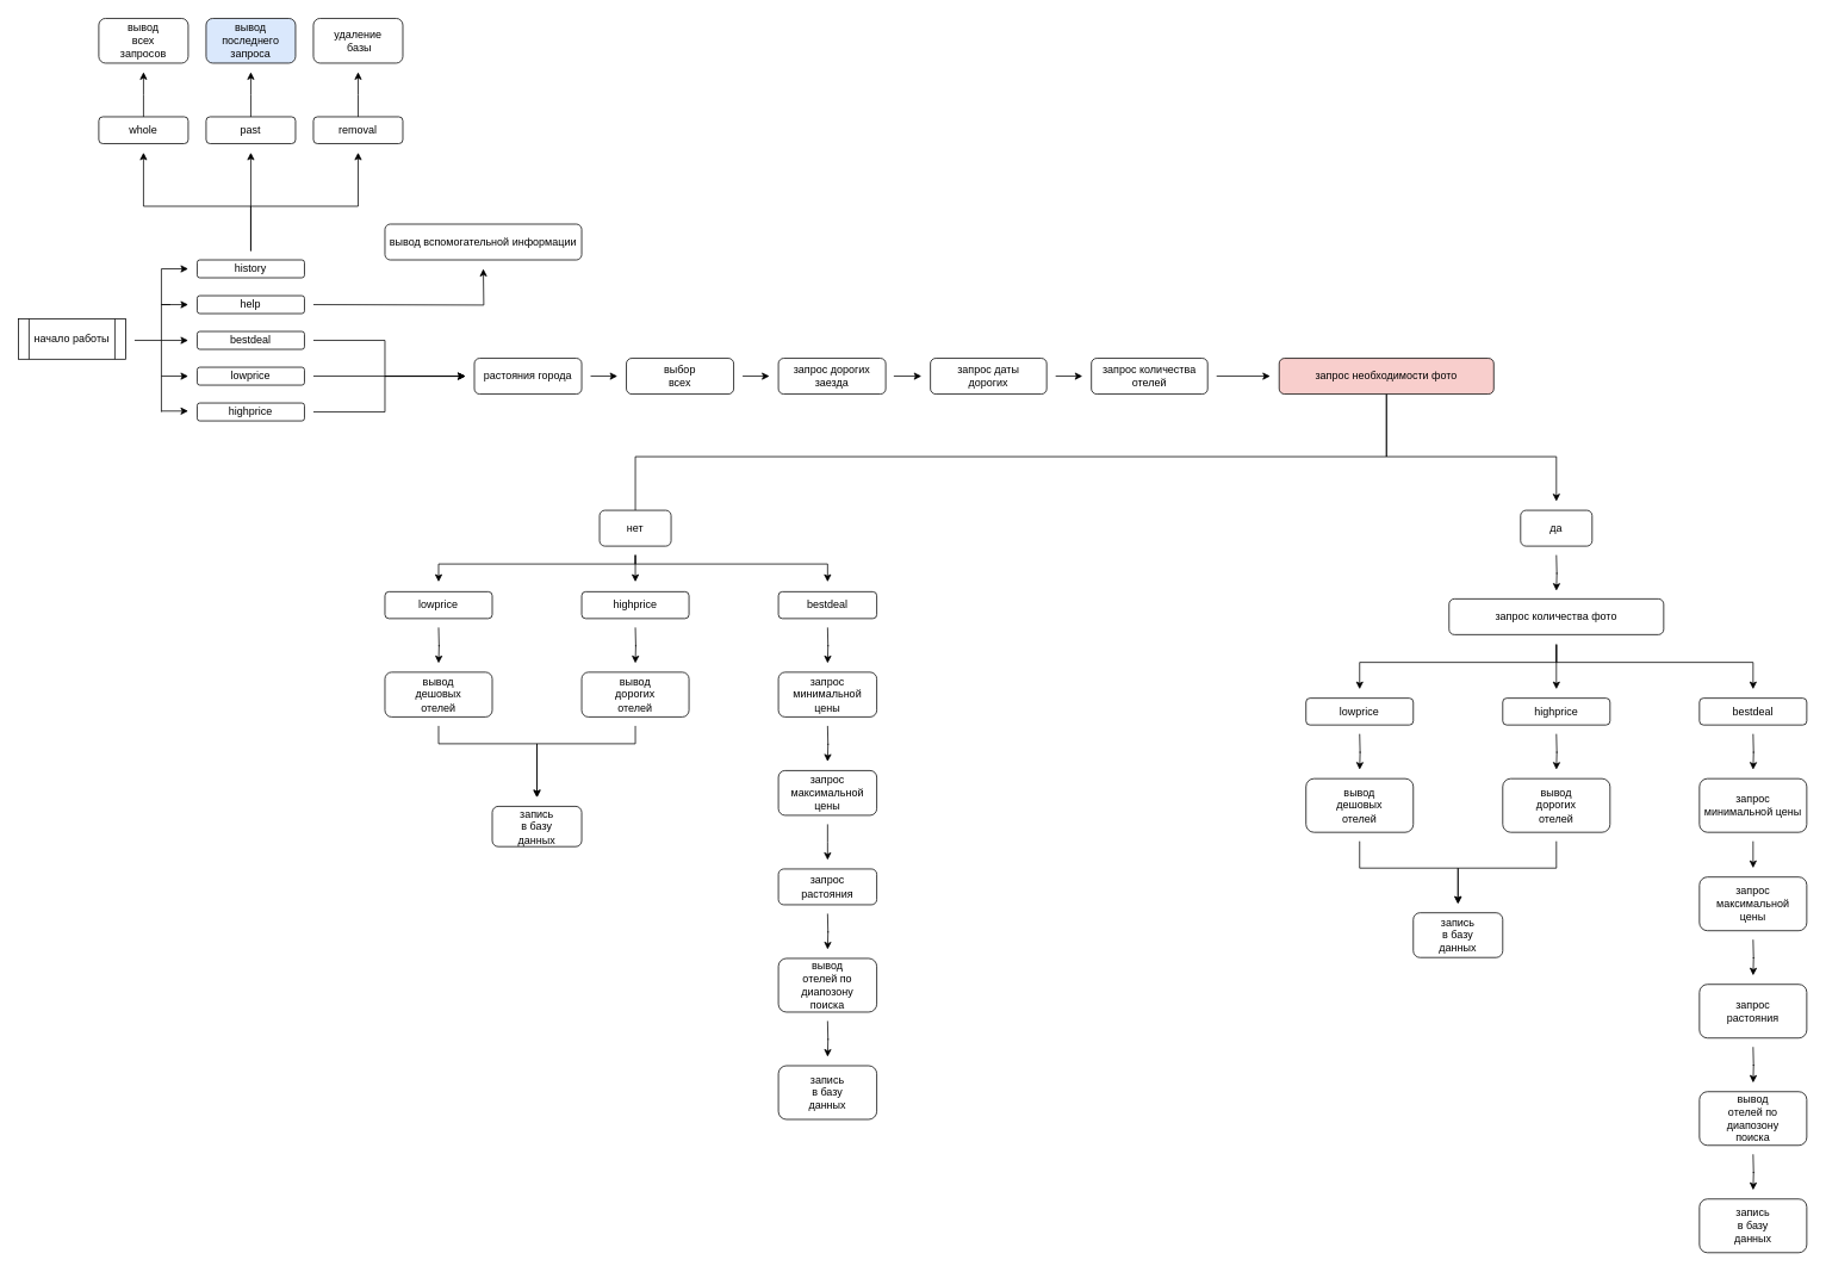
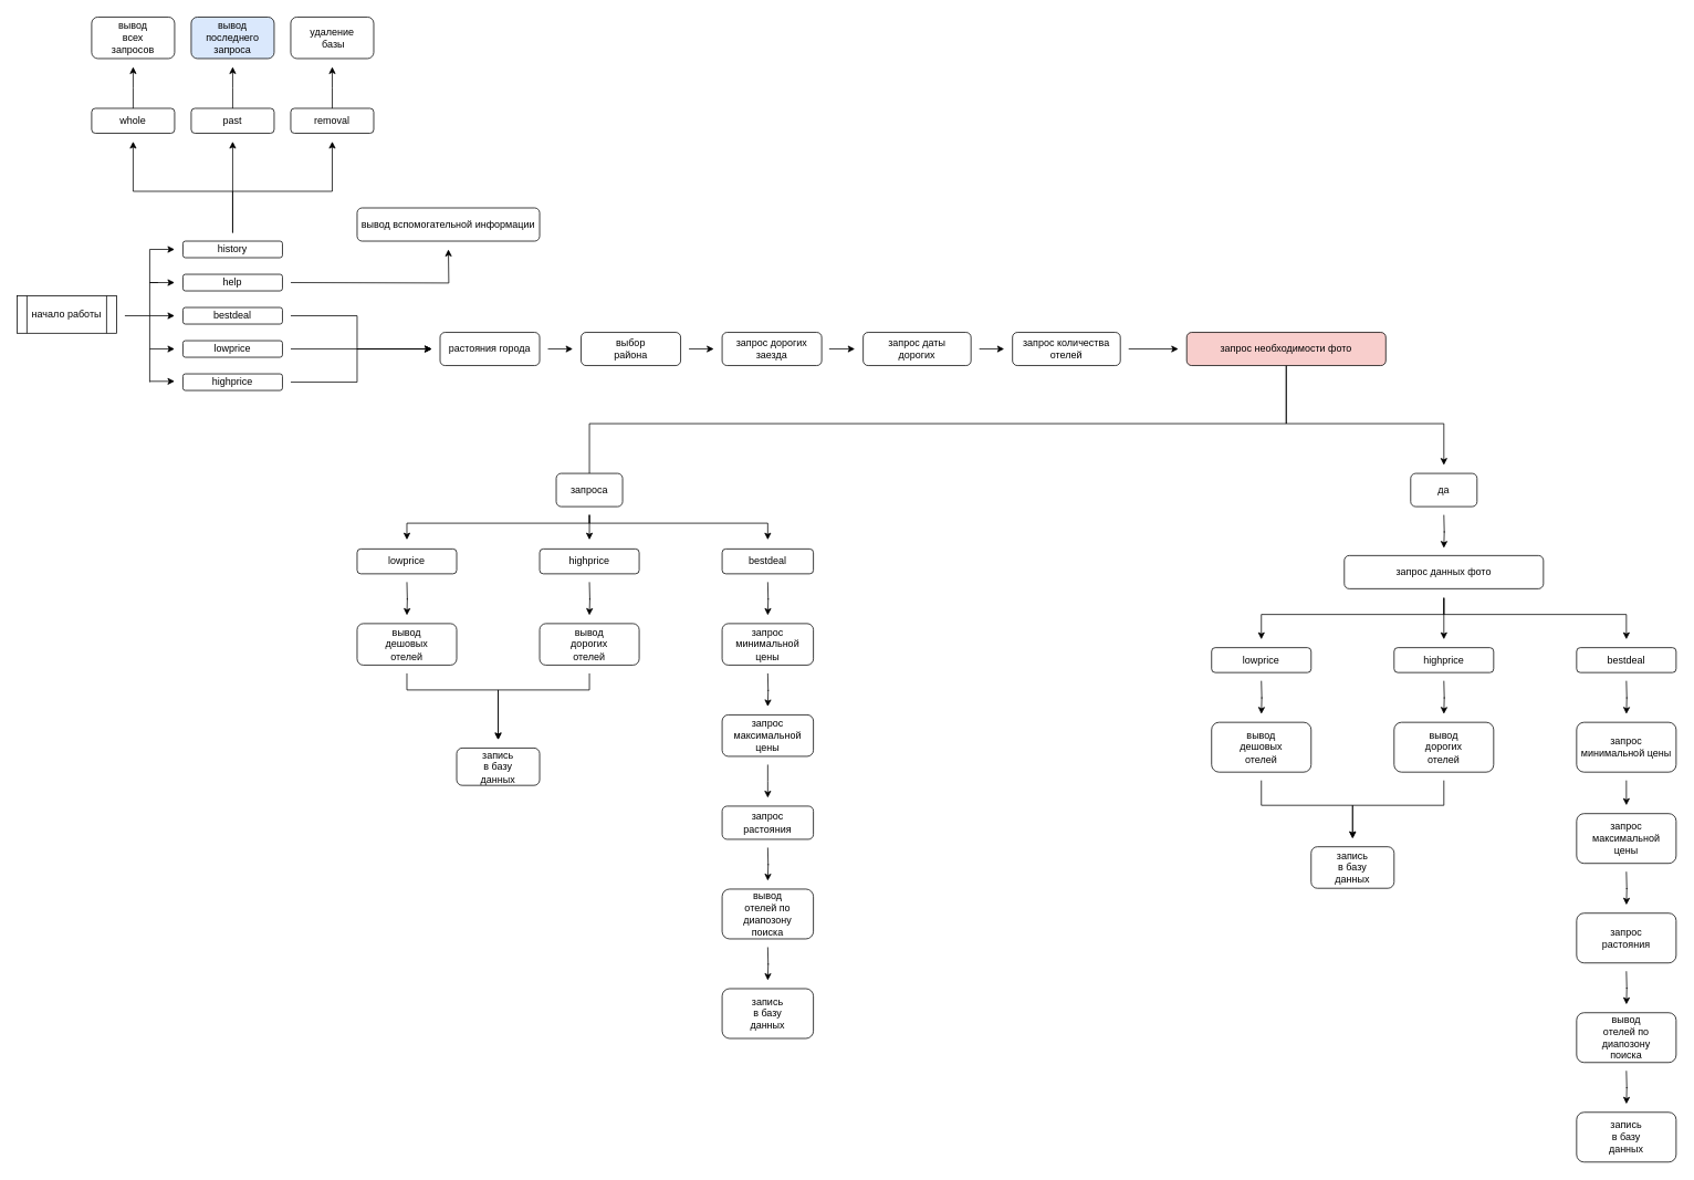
- <mxCell id="35" value="&lt;div&gt;выбор &lt;br&gt;&lt;/div&gt;&lt;div&gt;всех&lt;/div&gt;" style="whiteSpace=wrap;html=1;rounded=1;" parent="1" vertex="1"><mxGeometry x="700" y="400" width="120" height="40" as="geometry" /></mxCell>
+ <mxCell id="35" value="&lt;div&gt;выбор &lt;br&gt;&lt;/div&gt;&lt;div&gt;района&lt;/div&gt;" style="whiteSpace=wrap;html=1;rounded=1;" parent="1" vertex="1"><mxGeometry x="700" y="400" width="120" height="40" as="geometry" /></mxCell>
- <mxCell id="48" value="нет" style="whiteSpace=wrap;html=1;rounded=1;" parent="1" vertex="1"><mxGeometry x="670" y="570" width="80" height="40" as="geometry" /></mxCell>
+ <mxCell id="48" value="запроса" style="whiteSpace=wrap;html=1;rounded=1;" parent="1" vertex="1"><mxGeometry x="670" y="570" width="80" height="40" as="geometry" /></mxCell>
- <mxCell id="74" value="запрос количества фото" style="whiteSpace=wrap;html=1;rounded=1;" parent="1" vertex="1"><mxGeometry x="1620" y="669" width="240" height="40" as="geometry" /></mxCell>
+ <mxCell id="74" value="запрос данных фото" style="whiteSpace=wrap;html=1;rounded=1;" parent="1" vertex="1"><mxGeometry x="1620" y="669" width="240" height="40" as="geometry" /></mxCell>
